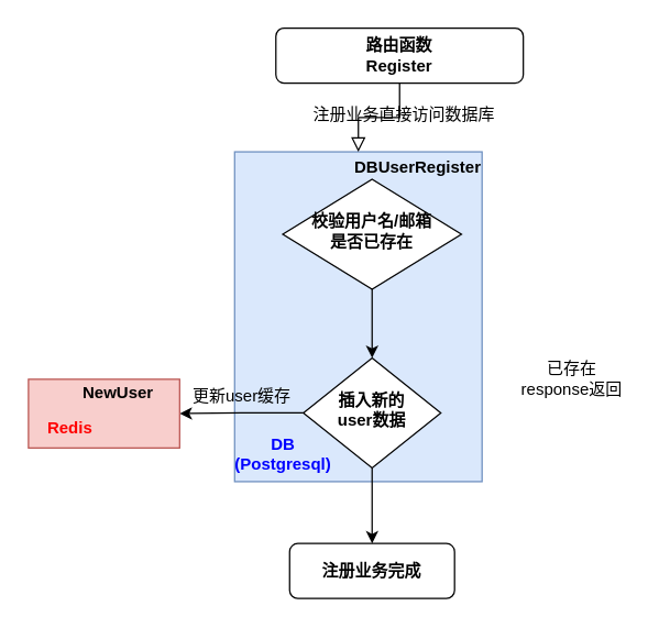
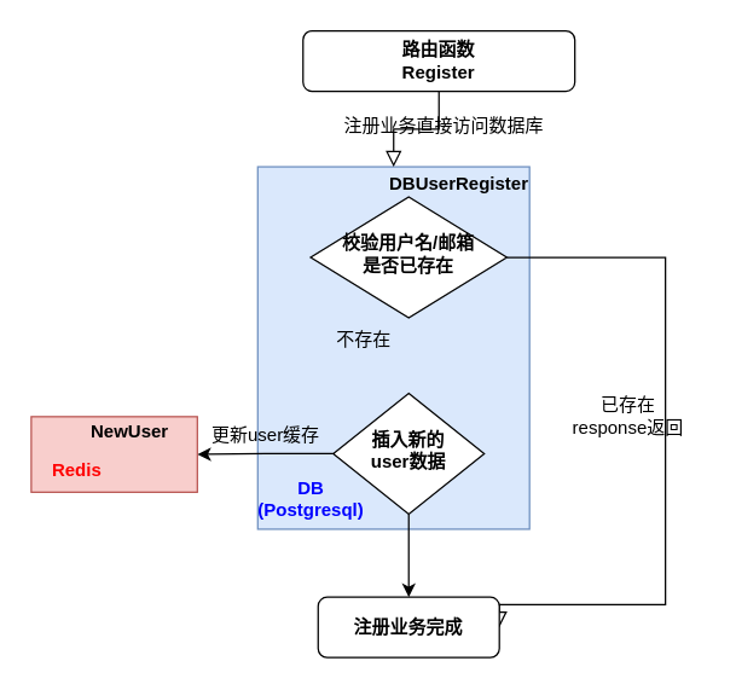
+ <mxCell id="11" value="不存在" style="text;html=1;align=center;verticalAlign=middle;resizable=0;points=[];autosize=1;strokeColor=none;fillColor=none;" parent="1" vertex="1"><mxGeometry x="210" y="210" width="60" height="30" as="geometry" /></mxCell>
- <mxCell id="7" style="edgeStyle=orthogonalEdgeStyle;rounded=0;orthogonalLoop=1;jettySize=auto;html=1;entryX=0.5;entryY=0;entryDx=0;entryDy=0;" parent="1" source="8" target="10" edge="1"><mxGeometry relative="1" as="geometry" /></mxCell>
+ <mxCell id="5" value="" style="rounded=0;html=1;jettySize=auto;orthogonalLoop=1;fontSize=11;endArrow=block;endFill=0;endSize=8;strokeWidth=1;shadow=0;labelBackgroundColor=none;edgeStyle=orthogonalEdgeStyle;exitX=1;exitY=0.5;exitDx=0;exitDy=0;entryX=1;entryY=0.5;entryDx=0;entryDy=0;" parent="1" source="8" target="6" edge="1"><mxGeometry x="0.171" y="20" relative="1" as="geometry"><mxPoint as="offset" /><Array as="points"><mxPoint x="440" y="170" /><mxPoint x="440" y="400" /></Array></mxGeometry></mxCell>
